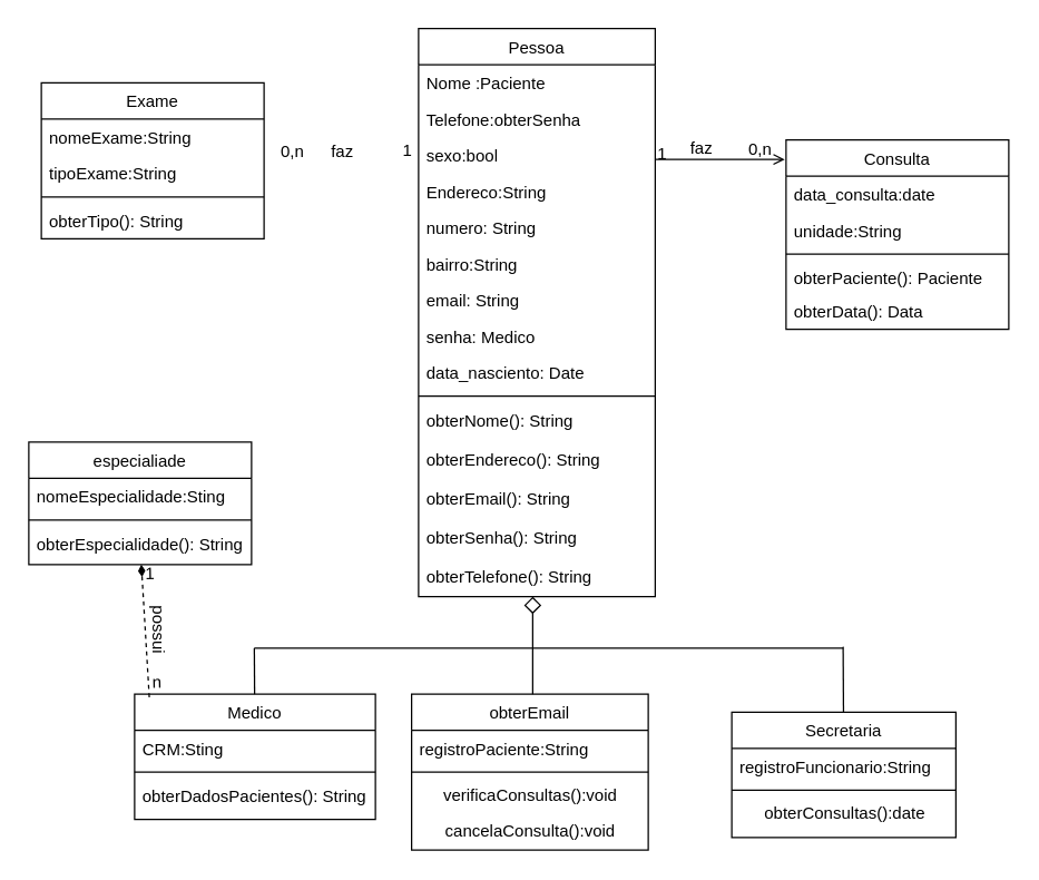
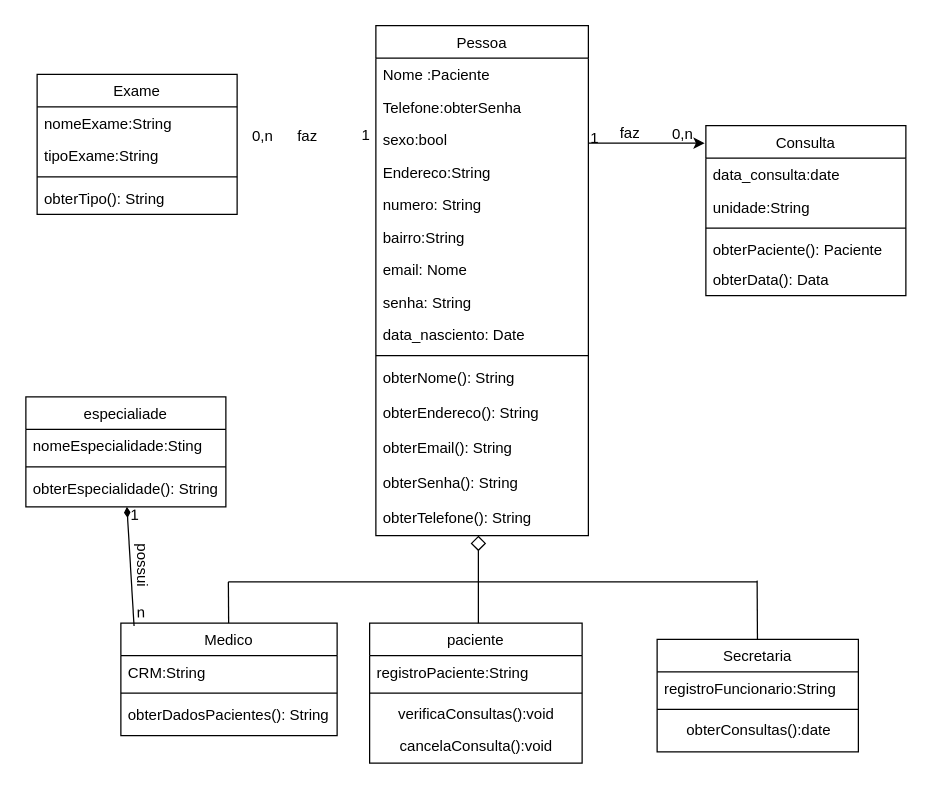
- <mxCell id="28" value="" style="endArrow=open;shadow=0;strokeWidth=1;rounded=0;endFill=1;edgeStyle=elbowEdgeStyle;elbow=vertical;entryX=-0.006;entryY=0.1;entryDx=0;entryDy=0;entryPerimeter=0;" parent="1" source="2" target="36" edge="1"><mxGeometry x="0.5" y="41" relative="1" as="geometry"><mxPoint x="393" y="203" as="sourcePoint" /><mxPoint x="623" y="176" as="targetPoint" /><mxPoint x="-40" y="32" as="offset" /></mxGeometry></mxCell>
+ <mxCell id="28" value="" style="endArrow=classic;shadow=0;strokeWidth=1;rounded=0;endFill=1;edgeStyle=elbowEdgeStyle;elbow=vertical;entryX=-0.006;entryY=0.1;entryDx=0;entryDy=0;entryPerimeter=0;" parent="1" source="2" target="36" edge="1"><mxGeometry x="0.5" y="41" relative="1" as="geometry"><mxPoint x="393" y="203" as="sourcePoint" /><mxPoint x="623" y="176" as="targetPoint" /><mxPoint x="-40" y="32" as="offset" /></mxGeometry></mxCell>
- <mxCell id="9" value="email: String" style="text;align=left;verticalAlign=top;spacingLeft=4;spacingRight=4;overflow=hidden;rotatable=0;points=[[0,0.5],[1,0.5]];portConstraint=eastwest;rounded=0;shadow=0;html=0;" vertex="1" parent="2"><mxGeometry y="182" width="170" height="26" as="geometry" /></mxCell>
+ <mxCell id="9" value="email: Nome" style="text;align=left;verticalAlign=top;spacingLeft=4;spacingRight=4;overflow=hidden;rotatable=0;points=[[0,0.5],[1,0.5]];portConstraint=eastwest;rounded=0;shadow=0;html=0;" vertex="1" parent="2"><mxGeometry y="182" width="170" height="26" as="geometry" /></mxCell>
- <mxCell id="10" value="senha: Medico" style="text;align=left;verticalAlign=top;spacingLeft=4;spacingRight=4;overflow=hidden;rotatable=0;points=[[0,0.5],[1,0.5]];portConstraint=eastwest;rounded=0;shadow=0;html=0;" vertex="1" parent="2"><mxGeometry y="208" width="170" height="26" as="geometry" /></mxCell>
+ <mxCell id="10" value="senha: String" style="text;align=left;verticalAlign=top;spacingLeft=4;spacingRight=4;overflow=hidden;rotatable=0;points=[[0,0.5],[1,0.5]];portConstraint=eastwest;rounded=0;shadow=0;html=0;" vertex="1" parent="2"><mxGeometry y="208" width="170" height="26" as="geometry" /></mxCell>
- <mxCell id="53" value="" style="endArrow=diamondThin;html=1;rounded=0;exitX=0.061;exitY=0.025;exitDx=0;exitDy=0;exitPerimeter=0;endFill=1;dashed=1;" edge="1" parent="1" source="18" target="51"><mxGeometry width="50" height="50" relative="1" as="geometry"><mxPoint x="145" y="679" as="sourcePoint" /><mxPoint x="195" y="629" as="targetPoint" /></mxGeometry></mxCell>
+ <mxCell id="53" value="" style="endArrow=diamondThin;html=1;rounded=0;exitX=0.061;exitY=0.025;exitDx=0;exitDy=0;exitPerimeter=0;endFill=1;" edge="1" parent="1" source="18" target="51"><mxGeometry width="50" height="50" relative="1" as="geometry"><mxPoint x="145" y="679" as="sourcePoint" /><mxPoint x="195" y="629" as="targetPoint" /></mxGeometry></mxCell>
- <mxCell id="22" value="obterEmail" style="swimlane;fontStyle=0;align=center;verticalAlign=top;childLayout=stackLayout;horizontal=1;startSize=26;horizontalStack=0;resizeParent=1;resizeLast=0;collapsible=1;marginBottom=0;rounded=0;shadow=0;strokeWidth=1;" parent="1" vertex="1"><mxGeometry x="295" y="498" width="170" height="112" as="geometry"><mxRectangle x="340" y="380" width="170" height="26" as="alternateBounds" /></mxGeometry></mxCell>
+ <mxCell id="22" value="paciente" style="swimlane;fontStyle=0;align=center;verticalAlign=top;childLayout=stackLayout;horizontal=1;startSize=26;horizontalStack=0;resizeParent=1;resizeLast=0;collapsible=1;marginBottom=0;rounded=0;shadow=0;strokeWidth=1;" parent="1" vertex="1"><mxGeometry x="295" y="498" width="170" height="112" as="geometry"><mxRectangle x="340" y="380" width="170" height="26" as="alternateBounds" /></mxGeometry></mxCell>
- <mxCell id="19" value="CRM:Sting" style="text;align=left;verticalAlign=top;spacingLeft=4;spacingRight=4;overflow=hidden;rotatable=0;points=[[0,0.5],[1,0.5]];portConstraint=eastwest;" parent="18" vertex="1"><mxGeometry y="26" width="173" height="26" as="geometry" /></mxCell>
+ <mxCell id="19" value="CRM:String" style="text;align=left;verticalAlign=top;spacingLeft=4;spacingRight=4;overflow=hidden;rotatable=0;points=[[0,0.5],[1,0.5]];portConstraint=eastwest;" parent="18" vertex="1"><mxGeometry y="26" width="173" height="26" as="geometry" /></mxCell>
